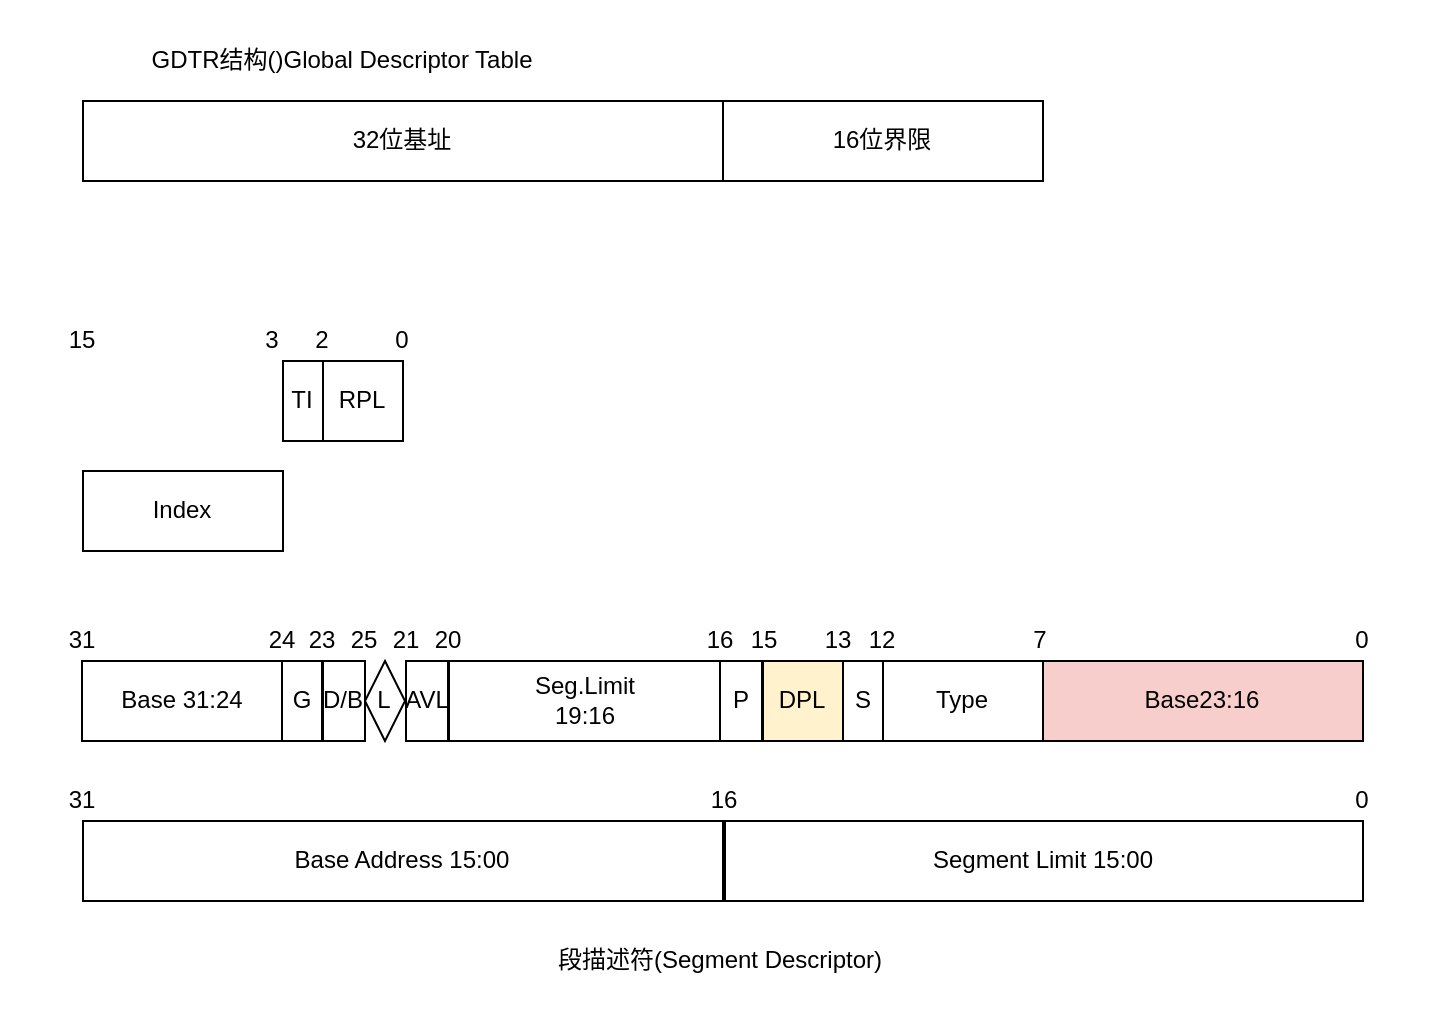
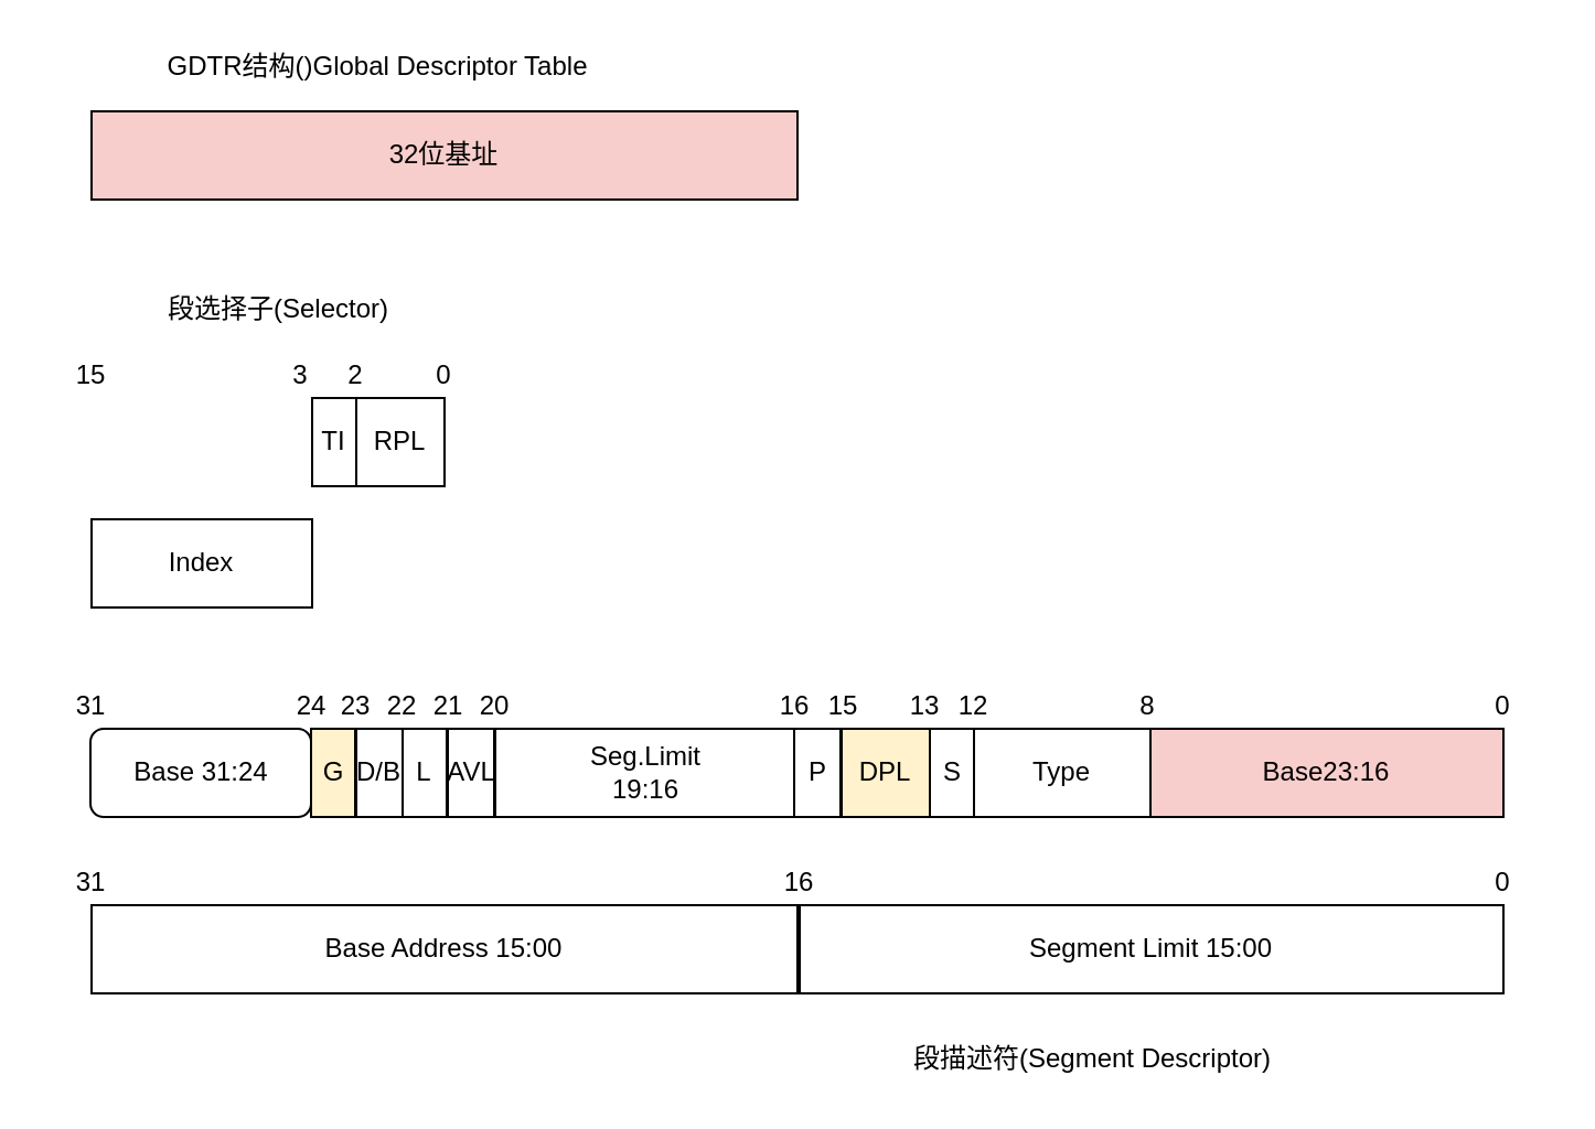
- <mxCell id="2" value="32位基址" style="rounded=0;whiteSpace=wrap;html=1;" parent="1" vertex="1"><mxGeometry y="50" width="320" height="40" as="geometry" x="41" /></mxCell>
+ <mxCell id="2" value="32位基址" style="rounded=0;whiteSpace=wrap;html=1;fillColor=#f8cecc;" parent="1" vertex="1"><mxGeometry y="50" width="320" height="40" as="geometry" x="41" /></mxCell>
- <mxCell id="3" value="16位界限" style="rounded=0;whiteSpace=wrap;html=1;" parent="1" vertex="1"><mxGeometry x="361" y="50" width="160" height="40" as="geometry" /></mxCell>
+ <mxCell id="7" value="段选择子(Selector)" style="text;html=1;strokeColor=none;fillColor=none;align=center;verticalAlign=middle;whiteSpace=wrap;rounded=0;" parent="1" vertex="1"><mxGeometry x="71" y="130" width="110" height="20" as="geometry" /></mxCell>
- <mxCell id="19" value="25&lt;br&gt;" style="text;html=1;strokeColor=none;fillColor=none;align=center;verticalAlign=middle;whiteSpace=wrap;rounded=0;" vertex="1" parent="1"><mxGeometry x="162" y="310" width="40" height="20" as="geometry" /></mxCell>
+ <mxCell id="19" value="22&lt;br&gt;" style="text;html=1;strokeColor=none;fillColor=none;align=center;verticalAlign=middle;whiteSpace=wrap;rounded=0;" vertex="1" parent="1"><mxGeometry x="162" y="310" width="40" height="20" as="geometry" /></mxCell>
- <mxCell id="34" value="7&lt;br&gt;" style="text;html=1;strokeColor=none;fillColor=none;align=center;verticalAlign=middle;whiteSpace=wrap;rounded=0;" vertex="1" parent="1"><mxGeometry x="500" y="310" width="40" height="20" as="geometry" /></mxCell>
+ <mxCell id="34" value="8&lt;br&gt;" style="text;html=1;strokeColor=none;fillColor=none;align=center;verticalAlign=middle;whiteSpace=wrap;rounded=0;" vertex="1" parent="1"><mxGeometry x="500" y="310" width="40" height="20" as="geometry" /></mxCell>
- <mxCell id="13" value="Base 31:24" style="rounded=0;whiteSpace=wrap;html=1;" vertex="1" parent="1"><mxGeometry x="40.5" y="330" width="100" height="40" as="geometry" /></mxCell>
+ <mxCell id="13" value="Base 31:24" style="whiteSpace=wrap;html=1;rounded=1;" vertex="1" parent="1"><mxGeometry x="40.5" y="330" width="100" height="40" as="geometry" /></mxCell>
- <mxCell id="14" value="G" style="rounded=0;whiteSpace=wrap;html=1;" vertex="1" parent="1"><mxGeometry x="140.5" y="330" width="20" height="40" as="geometry" /></mxCell>
+ <mxCell id="14" value="G" style="rounded=0;whiteSpace=wrap;html=1;fillColor=#fff2cc;" vertex="1" parent="1"><mxGeometry x="140.5" y="330" width="20" height="40" as="geometry" /></mxCell>
- <mxCell id="20" value="L" style="rhombus;whiteSpace=wrap;html=1;" vertex="1" parent="1"><mxGeometry x="182" y="330" width="20" height="40" as="geometry" /></mxCell>
+ <mxCell id="20" value="L" style="rounded=0;whiteSpace=wrap;html=1;" vertex="1" parent="1"><mxGeometry x="182" y="330" width="20" height="40" as="geometry" /></mxCell>
- <mxCell id="41" value="段描述符(&lt;span&gt;Segment Descriptor)&lt;/span&gt;&lt;br&gt;" style="text;html=1;strokeColor=none;fillColor=none;align=center;verticalAlign=middle;whiteSpace=wrap;rounded=0;" vertex="1" parent="1"><mxGeometry x="244.5" y="470" width="230" height="20" as="geometry" /></mxCell>
+ <mxCell id="41" value="段描述符(&lt;span&gt;Segment Descriptor)&lt;/span&gt;&lt;br&gt;" style="text;html=1;strokeColor=none;fillColor=none;align=center;verticalAlign=middle;whiteSpace=wrap;rounded=0;" vertex="1" parent="1"><mxGeometry x="379.5" y="470" width="230" height="20" as="geometry" /></mxCell>
